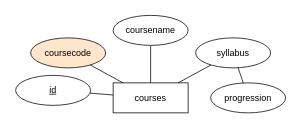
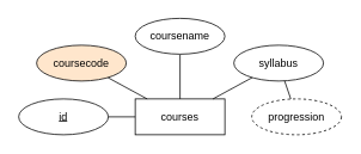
- <mxCell id="6" value="id" style="ellipse;whiteSpace=wrap;html=1;align=center;fontStyle=4;" vertex="1" parent="1"><mxGeometry x="20" y="100" width="100" height="40" as="geometry" /></mxCell>
+ <mxCell id="6" value="id" style="ellipse;whiteSpace=wrap;html=1;align=center;fontStyle=4;" vertex="1" parent="1"><mxGeometry x="20" y="110" width="100" height="40" as="geometry" /></mxCell>
- <mxCell id="12" value="progression" style="ellipse;whiteSpace=wrap;html=1;align=center;" vertex="1" parent="1"><mxGeometry x="280" y="110" width="100" height="40" as="geometry" /></mxCell>
+ <mxCell id="12" value="progression" style="ellipse;whiteSpace=wrap;html=1;align=center;dashed=1;" vertex="1" parent="1"><mxGeometry x="280" y="110" width="100" height="40" as="geometry" /></mxCell>
